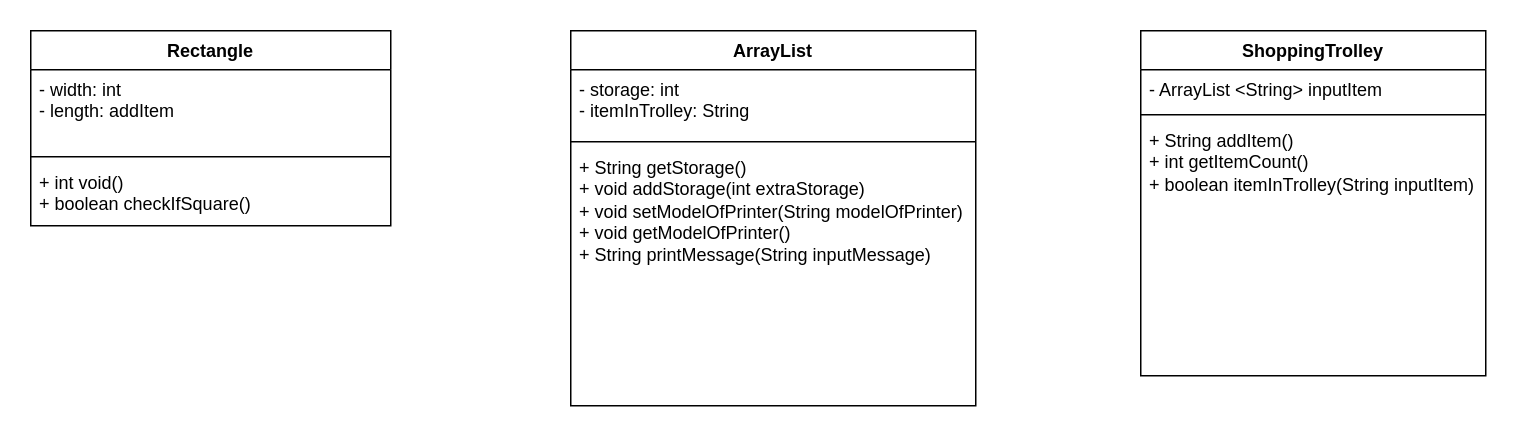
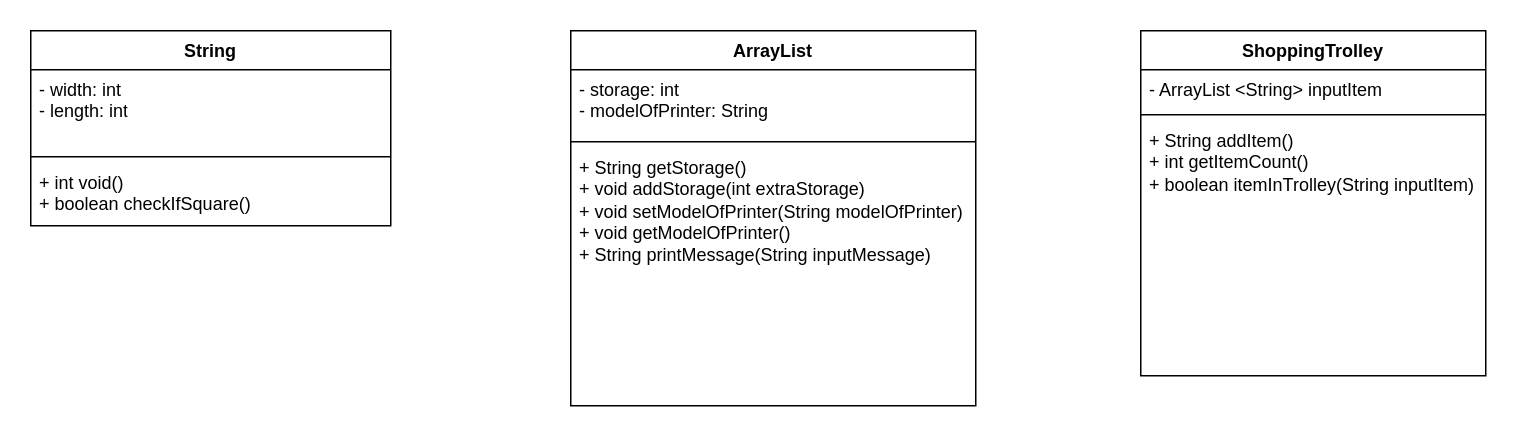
- <mxCell id="2" value="Rectangle" style="swimlane;fontStyle=1;align=center;verticalAlign=top;childLayout=stackLayout;horizontal=1;startSize=26;horizontalStack=0;resizeParent=1;resizeParentMax=0;resizeLast=0;collapsible=1;marginBottom=0;whiteSpace=wrap;html=1;" parent="1" vertex="1"><mxGeometry x="20" y="20" width="240" height="130" as="geometry" /></mxCell>
+ <mxCell id="2" value="String" style="swimlane;fontStyle=1;align=center;verticalAlign=top;childLayout=stackLayout;horizontal=1;startSize=26;horizontalStack=0;resizeParent=1;resizeParentMax=0;resizeLast=0;collapsible=1;marginBottom=0;whiteSpace=wrap;html=1;" parent="1" vertex="1"><mxGeometry x="20" y="20" width="240" height="130" as="geometry" /></mxCell>
- <mxCell id="3" value="- width: int&lt;br&gt;- length: addItem" style="text;strokeColor=none;fillColor=none;align=left;verticalAlign=top;spacingLeft=4;spacingRight=4;overflow=hidden;rotatable=0;points=[[0,0.5],[1,0.5]];portConstraint=eastwest;whiteSpace=wrap;html=1;" parent="2" vertex="1"><mxGeometry y="26" width="240" height="54" as="geometry" /></mxCell>
+ <mxCell id="3" value="- width: int&lt;br&gt;- length: int" style="text;strokeColor=none;fillColor=none;align=left;verticalAlign=top;spacingLeft=4;spacingRight=4;overflow=hidden;rotatable=0;points=[[0,0.5],[1,0.5]];portConstraint=eastwest;whiteSpace=wrap;html=1;" parent="2" vertex="1"><mxGeometry y="26" width="240" height="54" as="geometry" /></mxCell>
- <mxCell id="9" value="- storage: int&lt;br&gt;- itemInTrolley: String" style="text;strokeColor=none;fillColor=none;align=left;verticalAlign=top;spacingLeft=4;spacingRight=4;overflow=hidden;rotatable=0;points=[[0,0.5],[1,0.5]];portConstraint=eastwest;whiteSpace=wrap;html=1;" parent="8" vertex="1"><mxGeometry y="26" width="270" height="44" as="geometry" /></mxCell>
+ <mxCell id="9" value="- storage: int&lt;br&gt;- modelOfPrinter: String" style="text;strokeColor=none;fillColor=none;align=left;verticalAlign=top;spacingLeft=4;spacingRight=4;overflow=hidden;rotatable=0;points=[[0,0.5],[1,0.5]];portConstraint=eastwest;whiteSpace=wrap;html=1;" parent="8" vertex="1"><mxGeometry y="26" width="270" height="44" as="geometry" /></mxCell>
